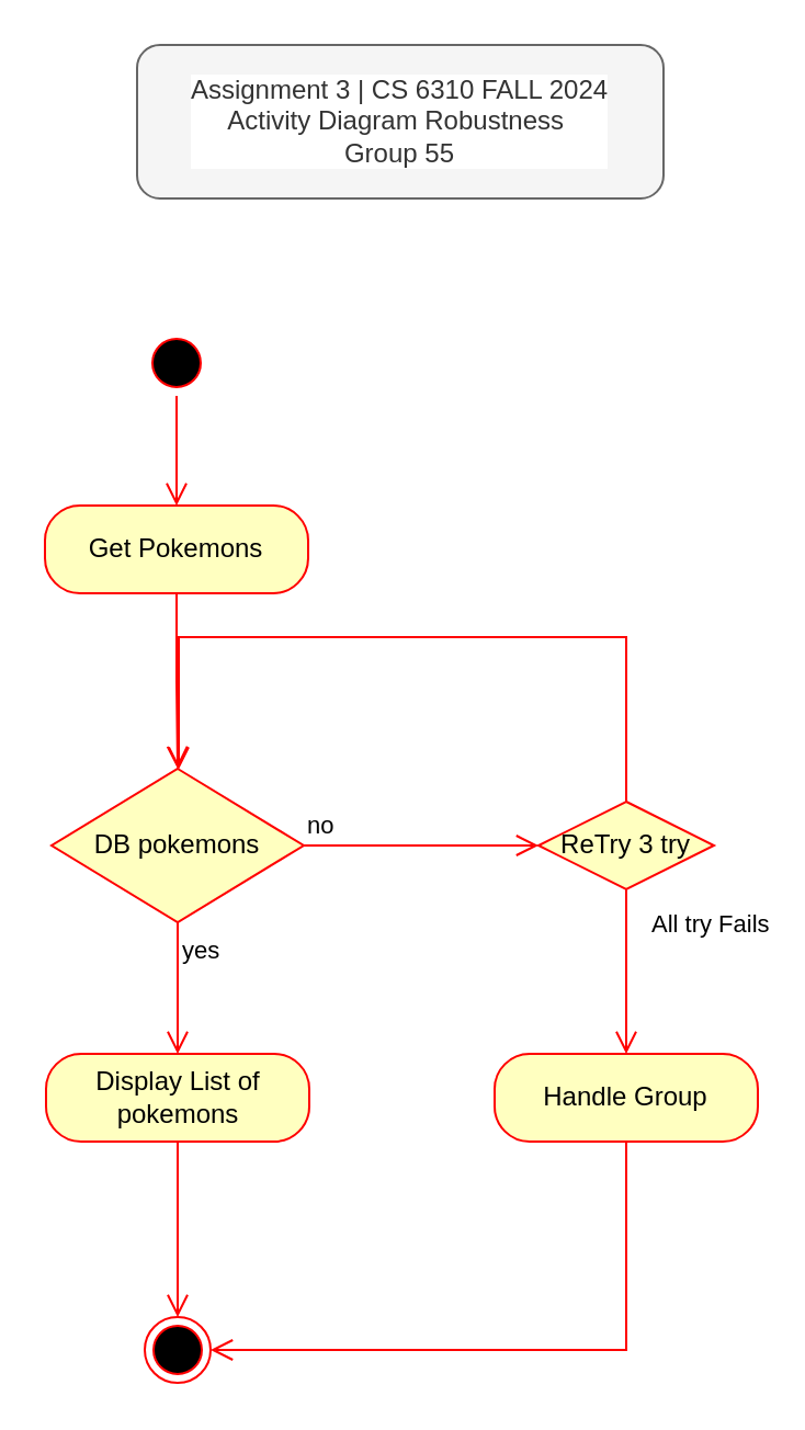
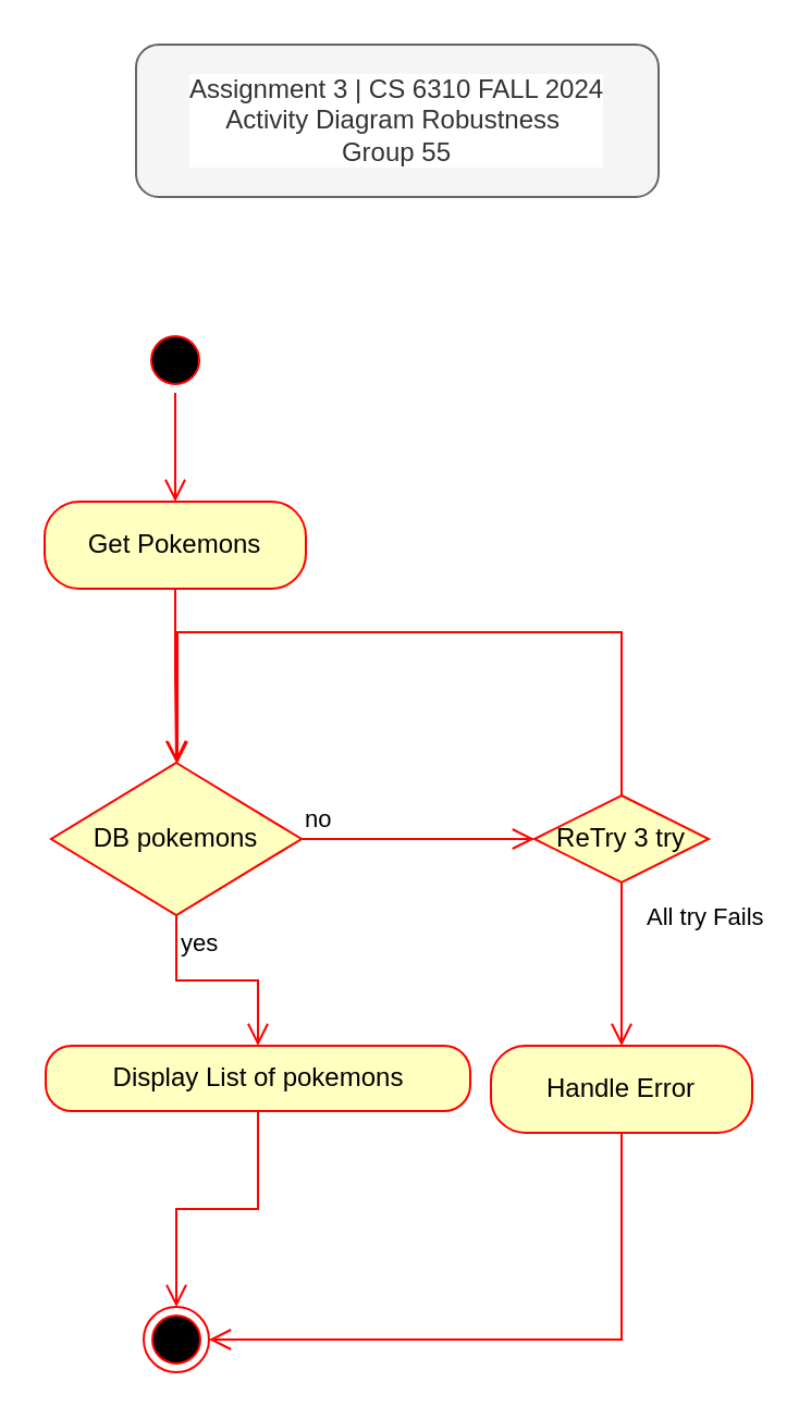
- <mxCell id="10" value="Display List of pokemons" style="rounded=1;whiteSpace=wrap;html=1;arcSize=40;fontColor=#000000;fillColor=#ffffc0;strokeColor=#ff0000;" vertex="1" parent="1"><mxGeometry x="20.5" y="480" width="120" height="40" as="geometry" /></mxCell>
+ <mxCell id="10" value="Display List of pokemons" style="rounded=1;whiteSpace=wrap;html=1;arcSize=40;fontColor=#000000;fillColor=#ffffc0;strokeColor=#ff0000;" vertex="1" parent="1"><mxGeometry x="20.5" y="480" width="195" height="30" as="geometry" /></mxCell>
- <mxCell id="15" value="Handle Group" style="rounded=1;whiteSpace=wrap;html=1;arcSize=40;fontColor=#000000;fillColor=#ffffc0;strokeColor=#ff0000;" vertex="1" parent="1"><mxGeometry x="225" y="480" width="120" height="40" as="geometry" /></mxCell>
+ <mxCell id="15" value="Handle Error" style="rounded=1;whiteSpace=wrap;html=1;arcSize=40;fontColor=#000000;fillColor=#ffffc0;strokeColor=#ff0000;" vertex="1" parent="1"><mxGeometry x="225" y="480" width="120" height="40" as="geometry" /></mxCell>
